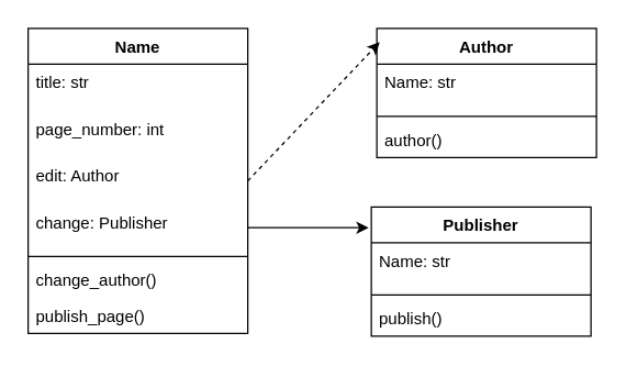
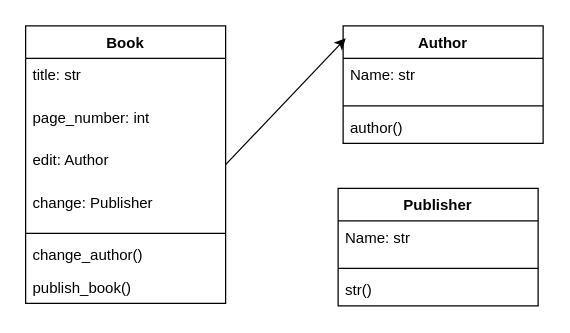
- <mxCell id="2" value="Name" style="swimlane;fontStyle=1;align=center;verticalAlign=top;childLayout=stackLayout;horizontal=1;startSize=26;horizontalStack=0;resizeParent=1;resizeParentMax=0;resizeLast=0;collapsible=1;marginBottom=0;" vertex="1" parent="1"><mxGeometry x="20" y="20" width="160" height="222" as="geometry" /></mxCell>
+ <mxCell id="2" value="Book" style="swimlane;fontStyle=1;align=center;verticalAlign=top;childLayout=stackLayout;horizontal=1;startSize=26;horizontalStack=0;resizeParent=1;resizeParentMax=0;resizeLast=0;collapsible=1;marginBottom=0;" vertex="1" parent="1"><mxGeometry x="20" y="20" width="160" height="222" as="geometry" /></mxCell>
- <mxCell id="18" value="" style="endArrow=classic;html=1;exitX=1;exitY=0.5;exitDx=0;exitDy=0;entryX=0.013;entryY=0.106;entryDx=0;entryDy=0;entryPerimeter=0;dashed=1;" edge="1" parent="1" source="5" target="10"><mxGeometry width="50" height="50" relative="1" as="geometry"><mxPoint x="270" y="270" as="sourcePoint" /><mxPoint x="320" y="220" as="targetPoint" /></mxGeometry></mxCell>
+ <mxCell id="18" value="" style="endArrow=classic;html=1;exitX=1;exitY=0.5;exitDx=0;exitDy=0;entryX=0.013;entryY=0.106;entryDx=0;entryDy=0;entryPerimeter=0;" edge="1" parent="1" source="5" target="10"><mxGeometry width="50" height="50" relative="1" as="geometry"><mxPoint x="270" y="270" as="sourcePoint" /><mxPoint x="320" y="220" as="targetPoint" /></mxGeometry></mxCell>
- <mxCell id="19" value="" style="endArrow=classic;html=1;exitX=1;exitY=0.5;exitDx=0;exitDy=0;entryX=-0.012;entryY=0.16;entryDx=0;entryDy=0;entryPerimeter=0;" edge="1" parent="1" source="6" target="14"><mxGeometry width="50" height="50" relative="1" as="geometry"><mxPoint x="270" y="270" as="sourcePoint" /><mxPoint x="320" y="220" as="targetPoint" /></mxGeometry></mxCell>
- <mxCell id="9" value="publish_page()" style="text;strokeColor=none;fillColor=none;align=left;verticalAlign=top;spacingLeft=4;spacingRight=4;overflow=hidden;rotatable=0;points=[[0,0.5],[1,0.5]];portConstraint=eastwest;" vertex="1" parent="2"><mxGeometry y="196" width="160" height="26" as="geometry" /></mxCell>
+ <mxCell id="9" value="publish_book()" style="text;strokeColor=none;fillColor=none;align=left;verticalAlign=top;spacingLeft=4;spacingRight=4;overflow=hidden;rotatable=0;points=[[0,0.5],[1,0.5]];portConstraint=eastwest;" vertex="1" parent="2"><mxGeometry y="196" width="160" height="26" as="geometry" /></mxCell>
- <mxCell id="17" value="publish()" style="text;strokeColor=none;fillColor=none;align=left;verticalAlign=top;spacingLeft=4;spacingRight=4;overflow=hidden;rotatable=0;points=[[0,0.5],[1,0.5]];portConstraint=eastwest;" vertex="1" parent="14"><mxGeometry y="68" width="160" height="26" as="geometry" /></mxCell>
+ <mxCell id="17" value="str()" style="text;strokeColor=none;fillColor=none;align=left;verticalAlign=top;spacingLeft=4;spacingRight=4;overflow=hidden;rotatable=0;points=[[0,0.5],[1,0.5]];portConstraint=eastwest;" vertex="1" parent="14"><mxGeometry y="68" width="160" height="26" as="geometry" /></mxCell>
